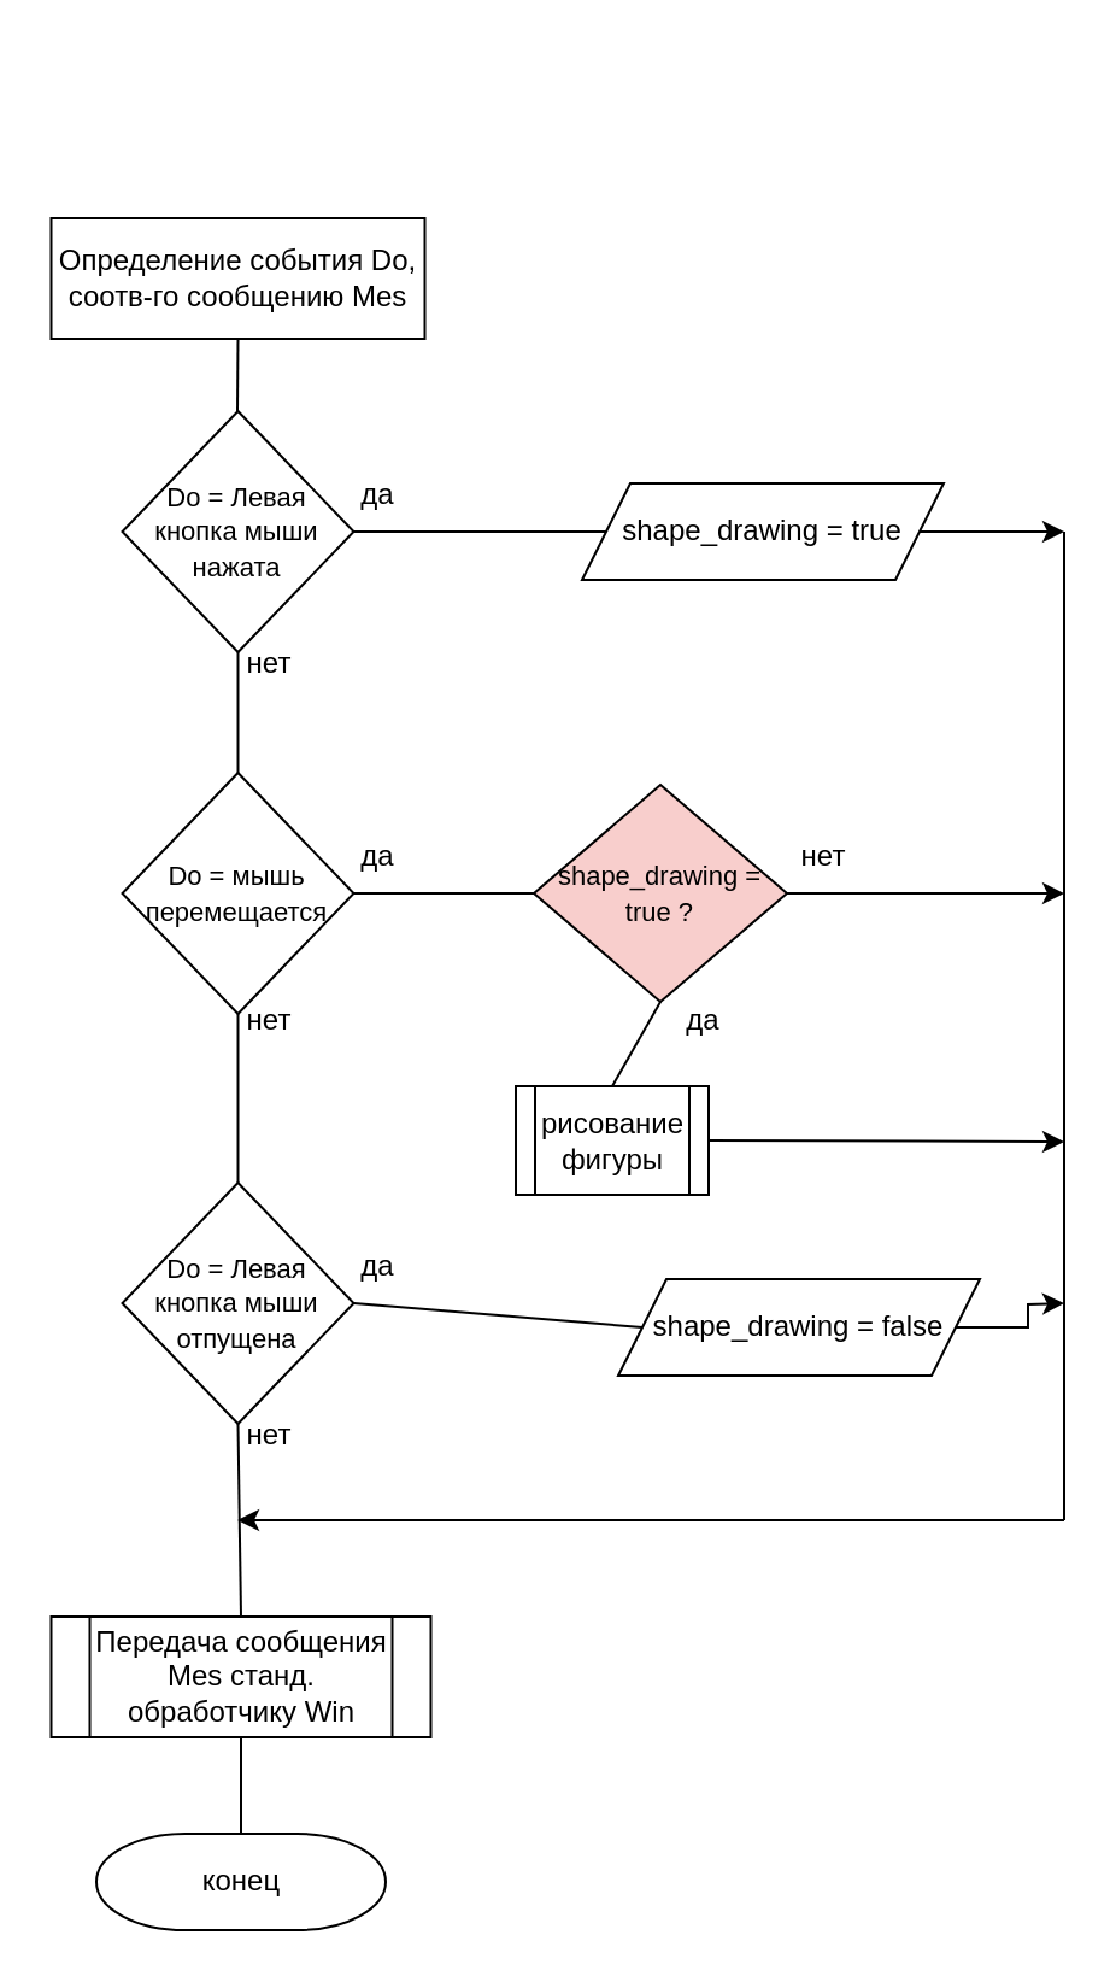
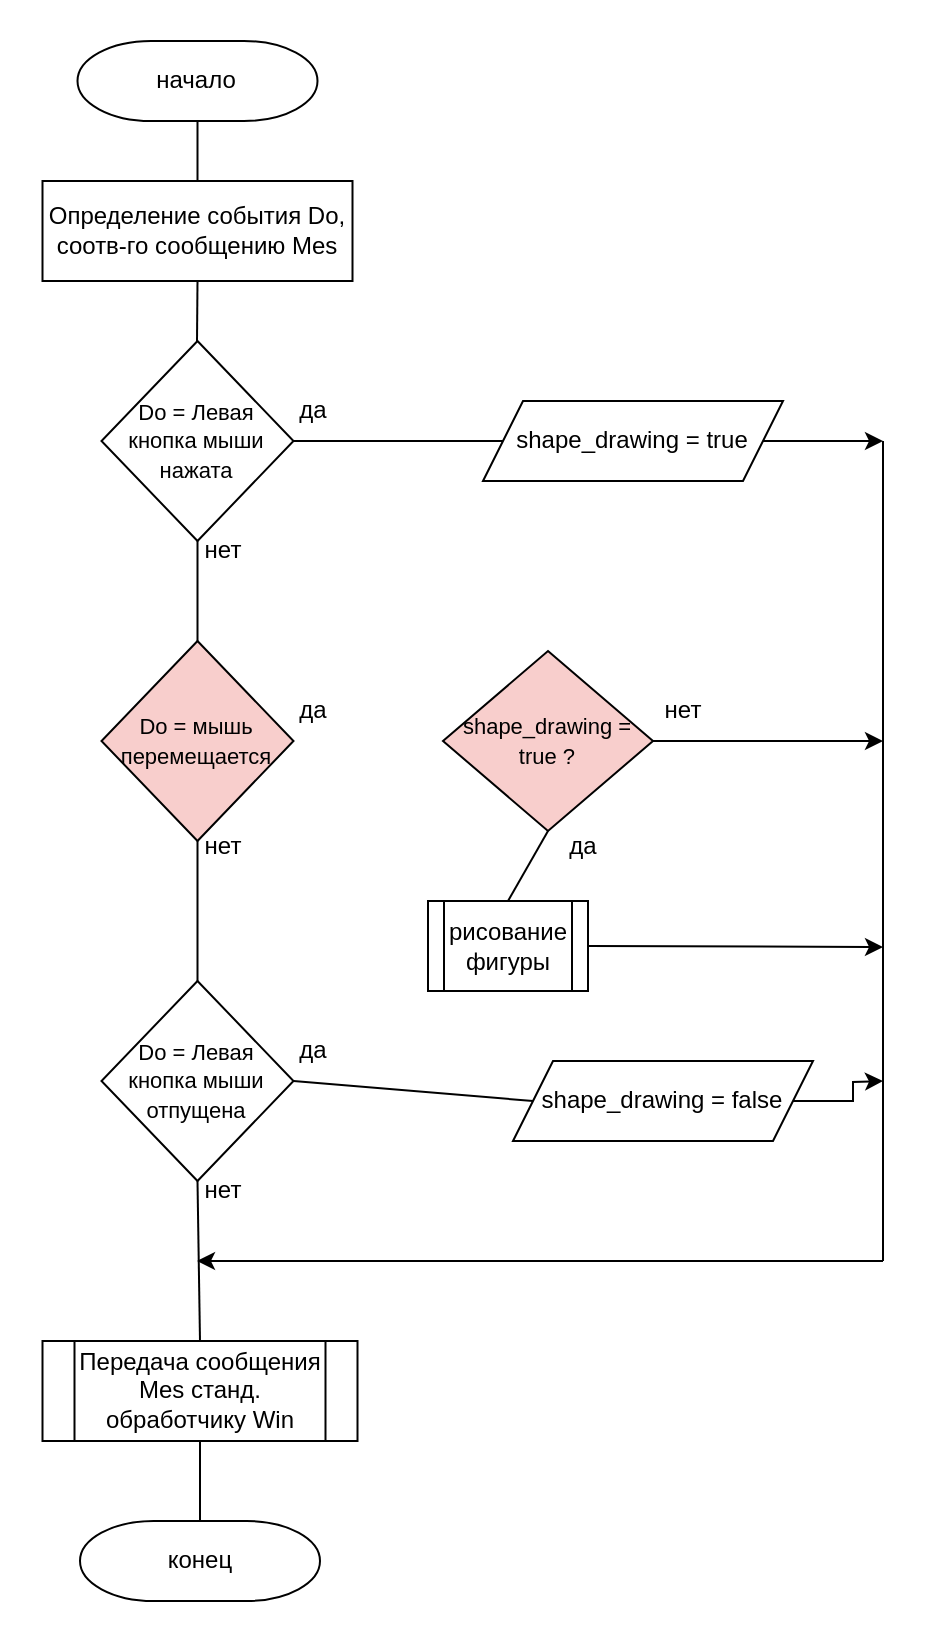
+ <mxCell id="2" value="начало" style="strokeWidth=1;html=1;shape=mxgraph.flowchart.terminator;whiteSpace=wrap;" parent="1" vertex="1"><mxGeometry x="38.25" y="20" width="120" height="40" as="geometry" /></mxCell>
+ <mxCell id="20" value="" style="endArrow=none;html=1;rounded=0;exitX=0.5;exitY=1;exitDx=0;exitDy=0;exitPerimeter=0;entryX=0.5;entryY=0;entryDx=0;entryDy=0;" edge="1" parent="1" source="2" target="4"><mxGeometry width="50" height="50" relative="1" as="geometry"><mxPoint x="-139" y="0" as="sourcePoint" /><mxPoint x="-89" y="-50" as="targetPoint" /></mxGeometry></mxCell>
- <mxCell id="7" value="&lt;font style=&quot;font-size: 11px;&quot;&gt;Do = мышь перемещается&lt;/font&gt;" style="rhombus;whiteSpace=wrap;html=1;" parent="1" vertex="1"><mxGeometry x="50.25" y="320" width="96" height="100" as="geometry" /></mxCell>
+ <mxCell id="7" value="&lt;font style=&quot;font-size: 11px;&quot;&gt;Do = мышь перемещается&lt;/font&gt;" style="rhombus;whiteSpace=wrap;html=1;fillColor=#f8cecc;" parent="1" vertex="1"><mxGeometry x="50.25" y="320" width="96" height="100" as="geometry" /></mxCell>
- <mxCell id="26" value="" style="endArrow=none;html=1;rounded=0;exitX=1;exitY=0.5;exitDx=0;exitDy=0;entryX=0;entryY=0.5;entryDx=0;entryDy=0;" edge="1" parent="1" source="7" target="13"><mxGeometry width="50" height="50" relative="1" as="geometry"><mxPoint x="-129" y="440" as="sourcePoint" /><mxPoint x="-79" y="390" as="targetPoint" /></mxGeometry></mxCell>
